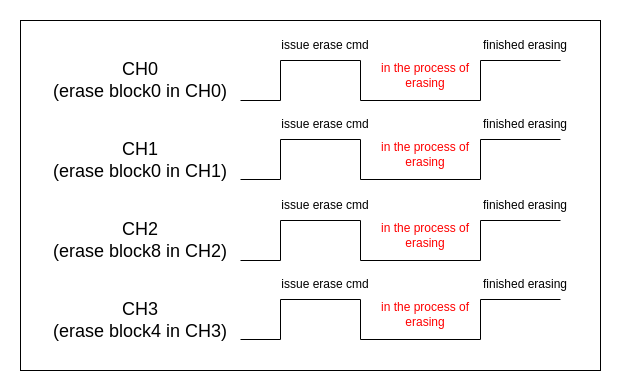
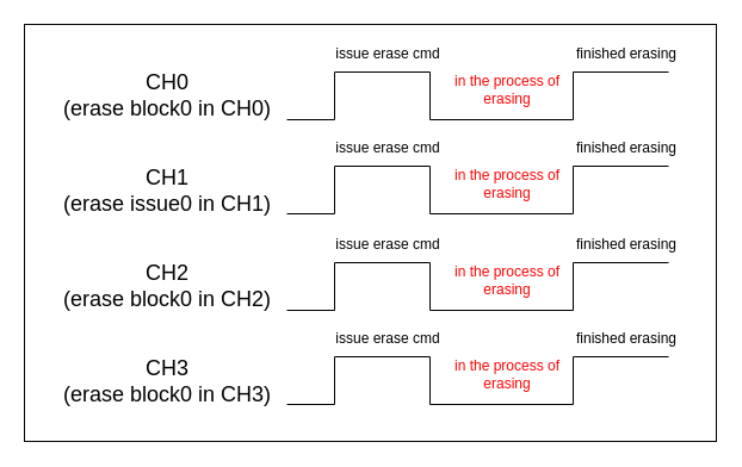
- <mxCell id="16" value="&lt;font style=&quot;font-size: 18px;&quot;&gt;CH1&lt;/font&gt;&lt;div&gt;&lt;font style=&quot;font-size: 18px;&quot;&gt;(erase block0 in CH1)&lt;/font&gt;&lt;/div&gt;" style="text;html=1;align=center;verticalAlign=middle;whiteSpace=wrap;rounded=0;" vertex="1" parent="1"><mxGeometry x="30" y="140" width="220" height="40" as="geometry" /></mxCell>
+ <mxCell id="16" value="&lt;font style=&quot;font-size: 18px;&quot;&gt;CH1&lt;/font&gt;&lt;div&gt;&lt;font style=&quot;font-size: 18px;&quot;&gt;(erase issue0 in CH1)&lt;/font&gt;&lt;/div&gt;" style="text;html=1;align=center;verticalAlign=middle;whiteSpace=wrap;rounded=0;" vertex="1" parent="1"><mxGeometry x="30" y="140" width="220" height="40" as="geometry" /></mxCell>
- <mxCell id="17" value="&lt;font style=&quot;font-size: 18px;&quot;&gt;CH2&lt;/font&gt;&lt;div&gt;&lt;font style=&quot;font-size: 18px;&quot;&gt;(erase block8 in CH2)&lt;/font&gt;&lt;/div&gt;" style="text;html=1;align=center;verticalAlign=middle;whiteSpace=wrap;rounded=0;" vertex="1" parent="1"><mxGeometry x="30" y="220" width="220" height="40" as="geometry" /></mxCell>
+ <mxCell id="17" value="&lt;font style=&quot;font-size: 18px;&quot;&gt;CH2&lt;/font&gt;&lt;div&gt;&lt;font style=&quot;font-size: 18px;&quot;&gt;(erase block0 in CH2)&lt;/font&gt;&lt;/div&gt;" style="text;html=1;align=center;verticalAlign=middle;whiteSpace=wrap;rounded=0;" vertex="1" parent="1"><mxGeometry x="30" y="220" width="220" height="40" as="geometry" /></mxCell>
- <mxCell id="18" value="&lt;font style=&quot;font-size: 18px;&quot;&gt;CH3&lt;/font&gt;&lt;div&gt;&lt;font style=&quot;font-size: 18px;&quot;&gt;(erase block4 in CH3)&lt;/font&gt;&lt;/div&gt;" style="text;html=1;align=center;verticalAlign=middle;whiteSpace=wrap;rounded=0;" vertex="1" parent="1"><mxGeometry x="30" y="300" width="220" height="40" as="geometry" /></mxCell>
+ <mxCell id="18" value="&lt;font style=&quot;font-size: 18px;&quot;&gt;CH3&lt;/font&gt;&lt;div&gt;&lt;font style=&quot;font-size: 18px;&quot;&gt;(erase block0 in CH3)&lt;/font&gt;&lt;/div&gt;" style="text;html=1;align=center;verticalAlign=middle;whiteSpace=wrap;rounded=0;" vertex="1" parent="1"><mxGeometry x="30" y="300" width="220" height="40" as="geometry" /></mxCell>
